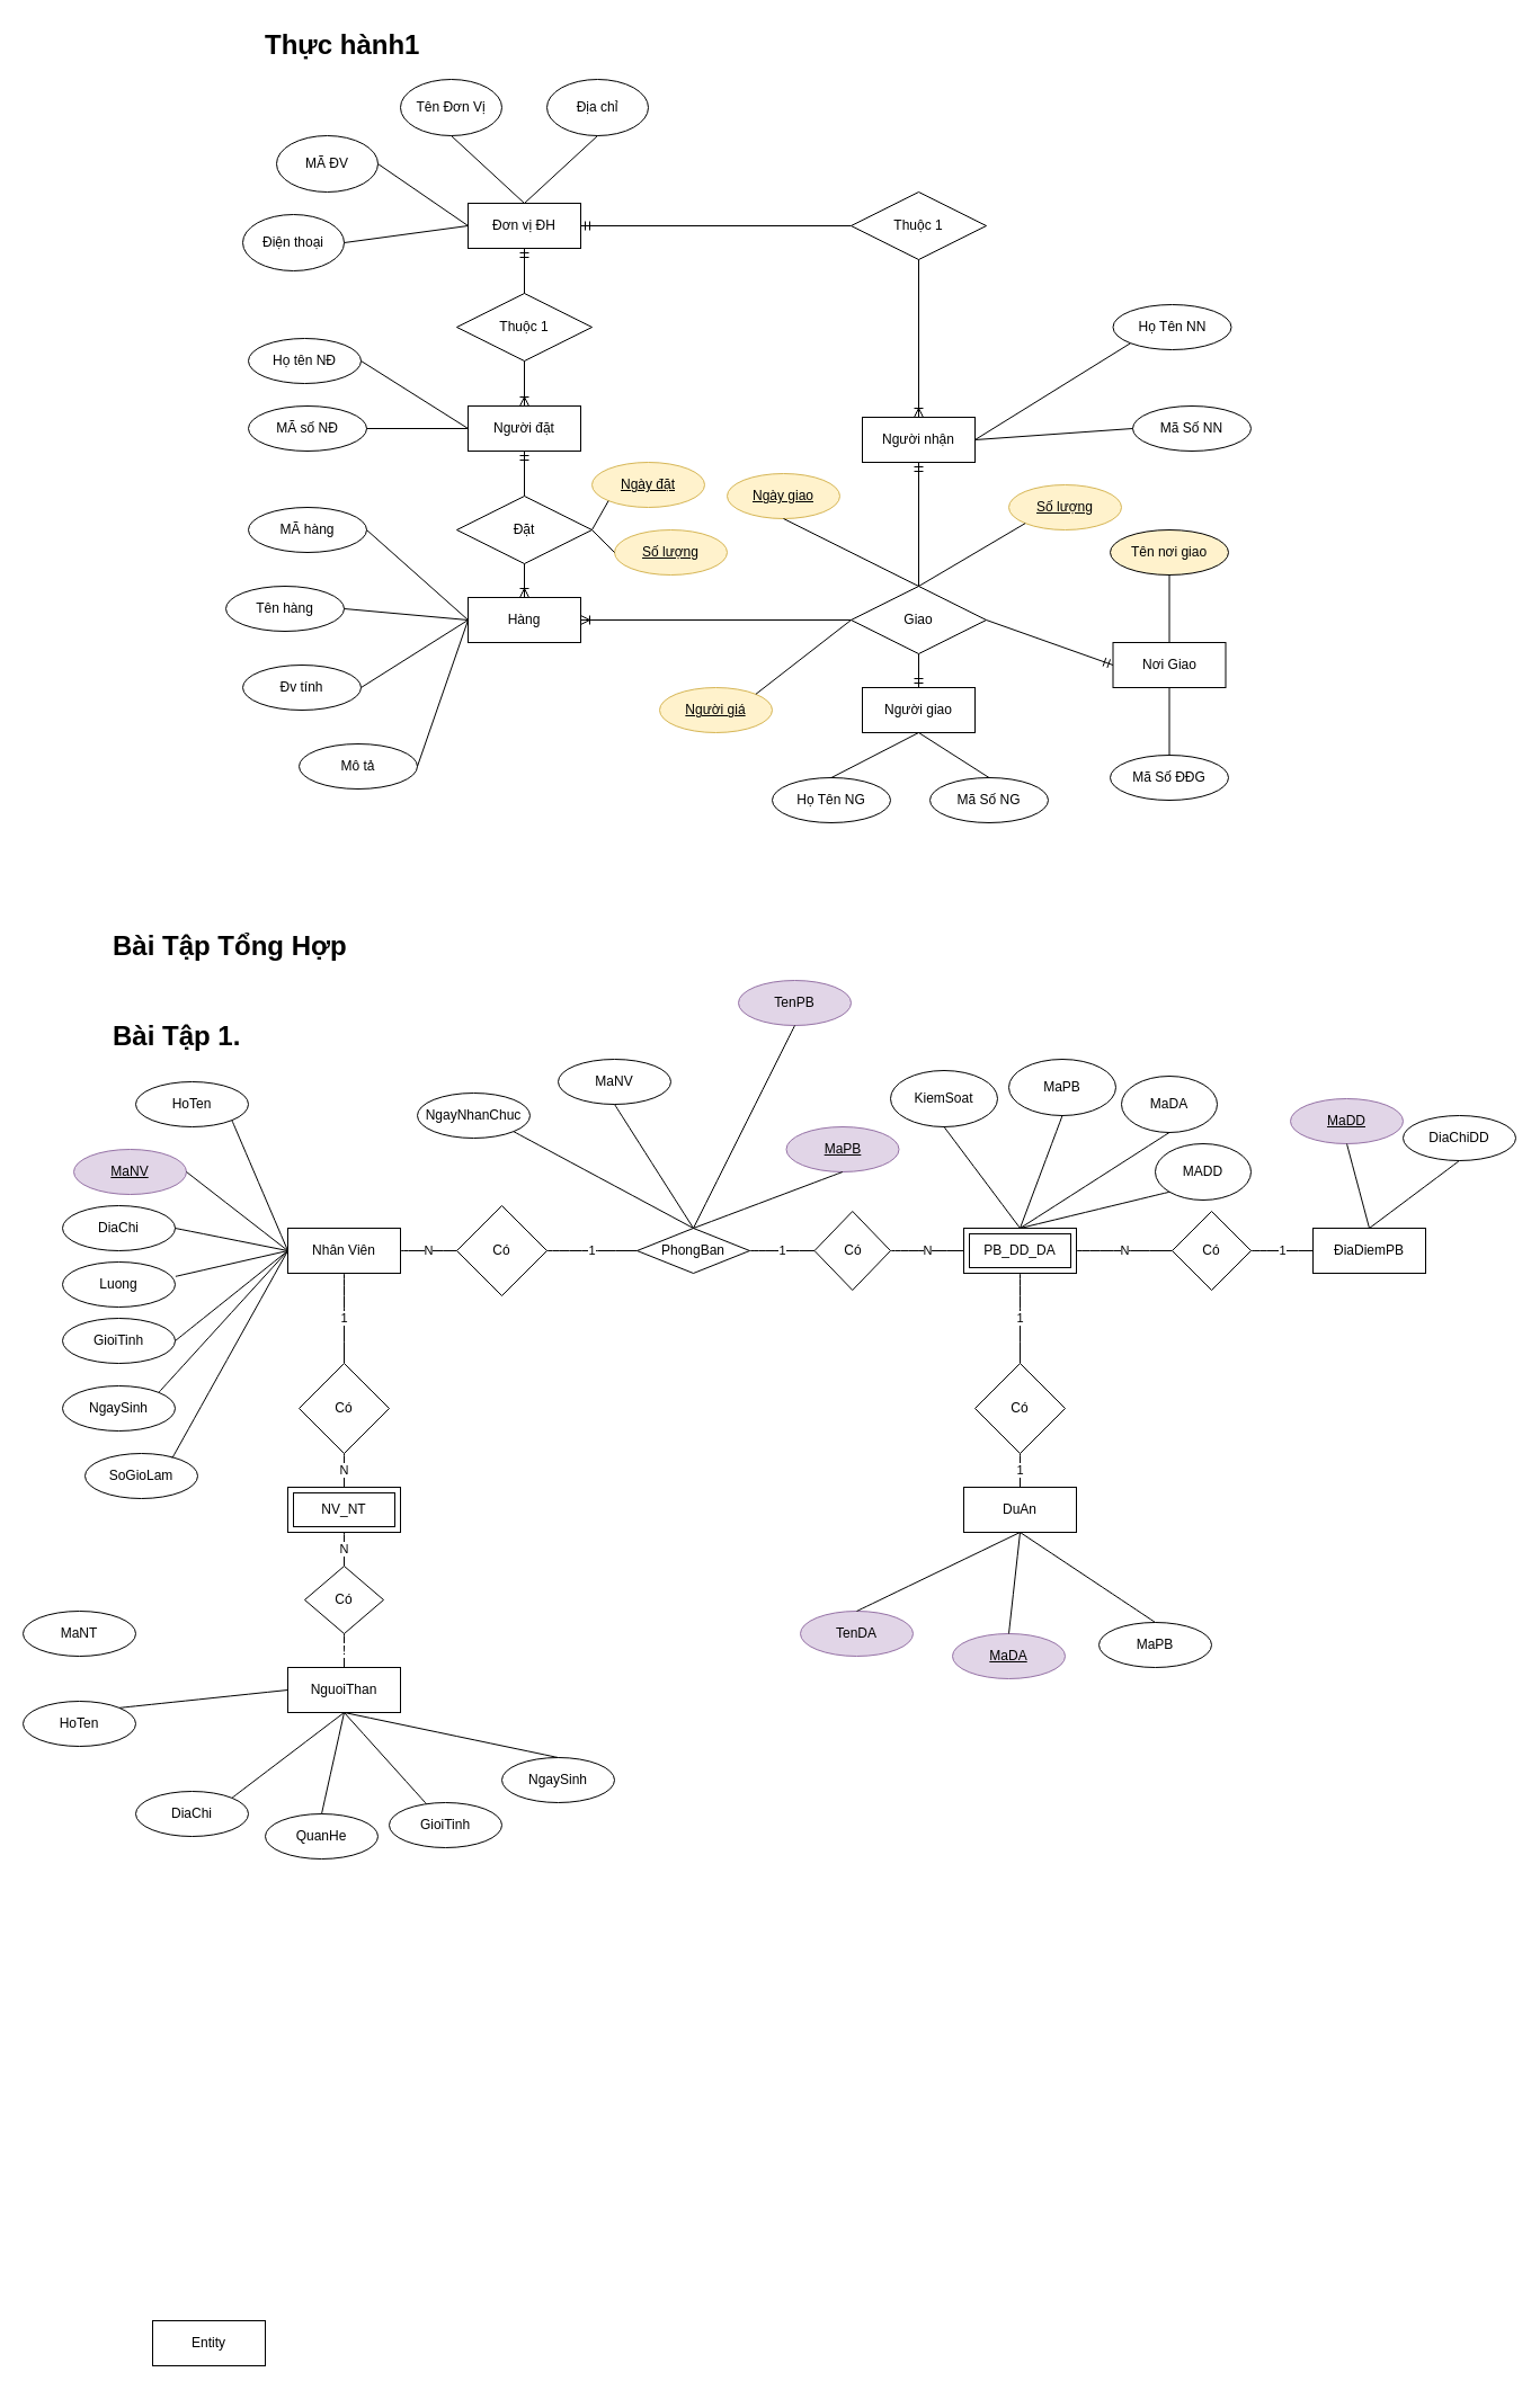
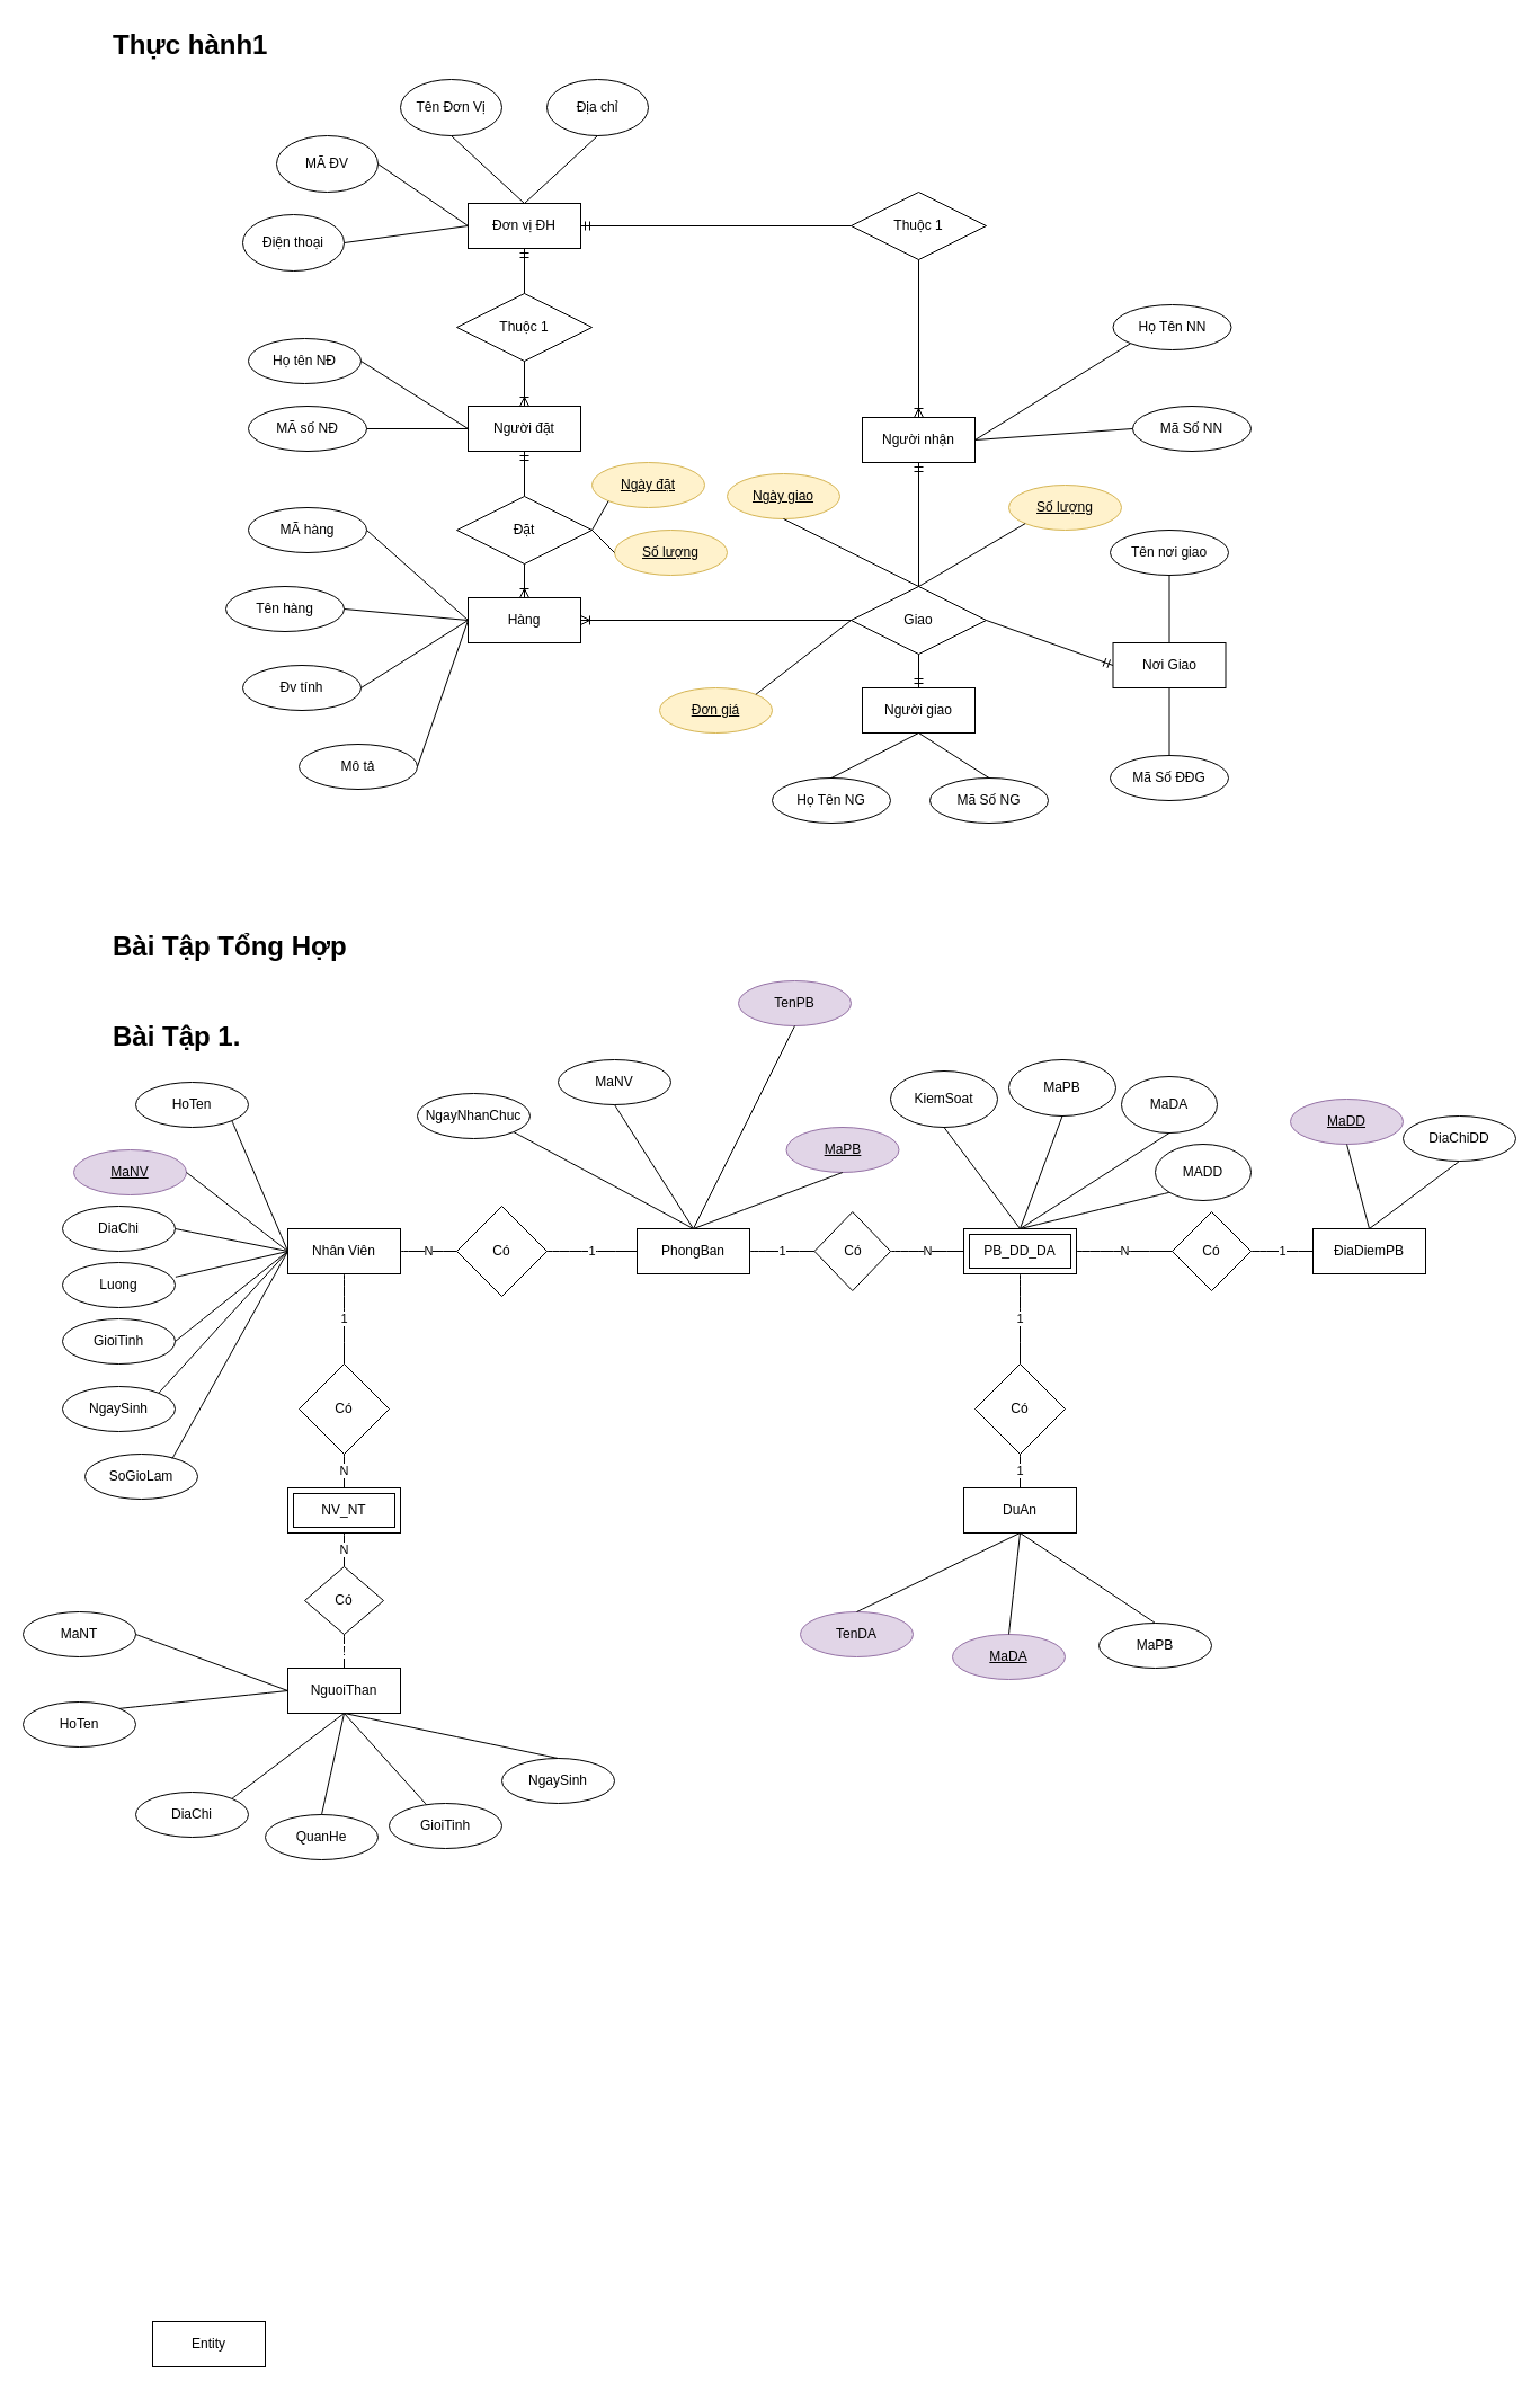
- <mxCell id="64" value="&lt;h1&gt;Thực hành1&lt;/h1&gt;&lt;p&gt;&lt;br&gt;&lt;/p&gt;" style="text;html=1;strokeColor=none;fillColor=none;spacing=5;spacingTop=-20;whiteSpace=wrap;overflow=hidden;rounded=0;" parent="1" vertex="1"><mxGeometry x="230" y="20" width="190" height="40" as="geometry" /></mxCell>
+ <mxCell id="64" value="&lt;h1&gt;Thực hành1&lt;/h1&gt;&lt;p&gt;&lt;br&gt;&lt;/p&gt;" style="text;html=1;strokeColor=none;fillColor=none;spacing=5;spacingTop=-20;whiteSpace=wrap;overflow=hidden;rounded=0;" parent="1" vertex="1"><mxGeometry x="95" y="20" width="190" height="40" as="geometry" /></mxCell>
- <mxCell id="39" value="Tên nơi giao" style="ellipse;whiteSpace=wrap;html=1;align=center;fillColor=#fff2cc;" parent="1" vertex="1"><mxGeometry x="985" y="470" width="105" height="40" as="geometry" /></mxCell>
+ <mxCell id="39" value="Tên nơi giao" style="ellipse;whiteSpace=wrap;html=1;align=center;" parent="1" vertex="1"><mxGeometry x="985" y="470" width="105" height="40" as="geometry" /></mxCell>
- <mxCell id="49" value="Người giá" style="ellipse;whiteSpace=wrap;html=1;align=center;fontStyle=4;fillColor=#fff2cc;strokeColor=#d6b656;" parent="1" vertex="1"><mxGeometry x="585" y="610" width="100" height="40" as="geometry" /></mxCell>
+ <mxCell id="49" value="Đơn giá" style="ellipse;whiteSpace=wrap;html=1;align=center;fontStyle=4;fillColor=#fff2cc;strokeColor=#d6b656;" parent="1" vertex="1"><mxGeometry x="585" y="610" width="100" height="40" as="geometry" /></mxCell>
- <mxCell id="93" value="PhongBan" style="rhombus;whiteSpace=wrap;html=1;align=center;" parent="1" vertex="1"><mxGeometry x="565" y="1090" width="100" height="40" as="geometry" /></mxCell>
+ <mxCell id="93" value="PhongBan" style="whiteSpace=wrap;html=1;align=center;" parent="1" vertex="1"><mxGeometry x="565" y="1090" width="100" height="40" as="geometry" /></mxCell>
+ <mxCell id="141" value="" style="endArrow=none;html=1;rounded=0;curved=1;entryX=0;entryY=0.5;entryDx=0;entryDy=0;exitX=1;exitY=0.5;exitDx=0;exitDy=0;" parent="1" source="140" target="80" edge="1"><mxGeometry width="50" height="50" relative="1" as="geometry"><mxPoint x="125" y="1520" as="sourcePoint" /><mxPoint x="315" y="1530" as="targetPoint" /></mxGeometry></mxCell>
